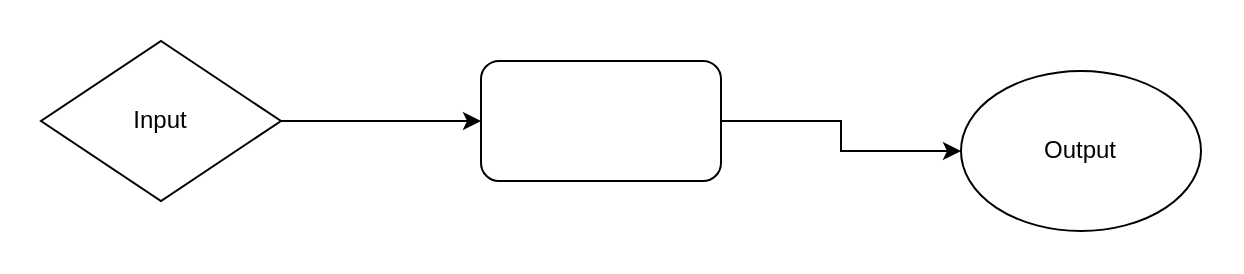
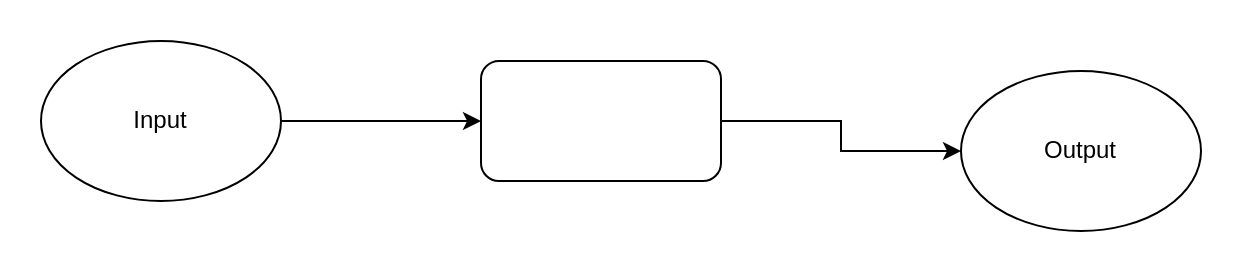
- <mxCell id="3" value="Input" style="rhombus;whiteSpace=wrap;html=1;" vertex="1" parent="1"><mxGeometry x="20" y="20" width="120" height="80" as="geometry" /></mxCell>
+ <mxCell id="3" value="Input" style="ellipse;whiteSpace=wrap;html=1;" vertex="1" parent="1"><mxGeometry x="20" y="20" width="120" height="80" as="geometry" /></mxCell>
